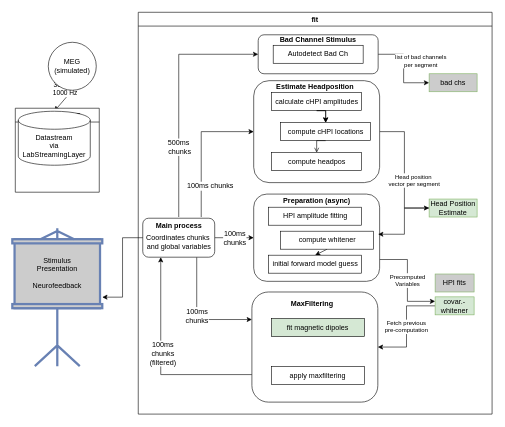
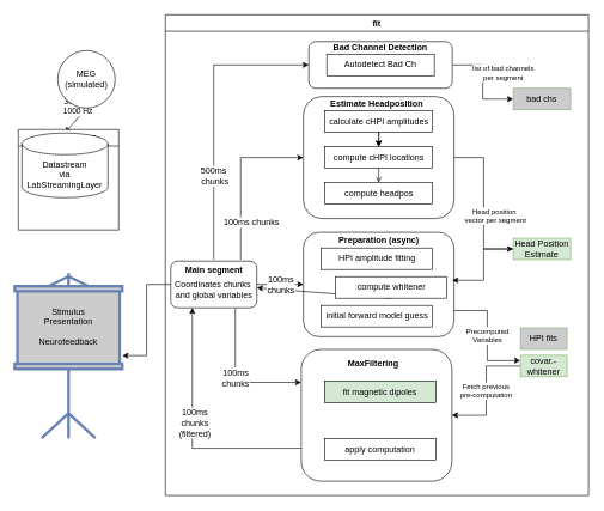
- <mxCell id="41" value="Bad Channel Stimulus" style="text;html=1;strokeColor=none;fillColor=none;align=center;verticalAlign=middle;whiteSpace=wrap;rounded=0;fontSize=12;fontStyle=1" parent="2" vertex="1"><mxGeometry x="225" y="31" width="150" height="30" as="geometry" /></mxCell>
+ <mxCell id="41" value="Bad Channel Detection" style="text;html=1;strokeColor=none;fillColor=none;align=center;verticalAlign=middle;whiteSpace=wrap;rounded=0;fontSize=12;fontStyle=1" parent="2" vertex="1"><mxGeometry x="225" y="31" width="150" height="30" as="geometry" /></mxCell>
- <mxCell id="28" value="compute cHPI locations" style="rounded=0;whiteSpace=wrap;html=1;" parent="25" vertex="1"><mxGeometry x="45" y="70" width="150" height="30" as="geometry" /></mxCell>
+ <mxCell id="28" value="compute cHPI locations" style="rounded=0;whiteSpace=wrap;html=1;" parent="25" vertex="1"><mxGeometry x="30" y="70" width="150" height="30" as="geometry" /></mxCell>
- <mxCell id="40" value="Main process" style="text;html=1;strokeColor=none;fillColor=none;align=center;verticalAlign=middle;whiteSpace=wrap;rounded=0;fontSize=12;fontStyle=1" parent="2" vertex="1"><mxGeometry x="-7.5" y="341.38" width="150" height="30" as="geometry" /></mxCell>
+ <mxCell id="40" value="Main segment" style="text;html=1;strokeColor=none;fillColor=none;align=center;verticalAlign=middle;whiteSpace=wrap;rounded=0;fontSize=12;fontStyle=1" parent="2" vertex="1"><mxGeometry x="-7.5" y="341.38" width="150" height="30" as="geometry" /></mxCell>
- <mxCell id="12" style="edgeStyle=none;rounded=0;orthogonalLoop=1;jettySize=auto;html=1;exitX=0.5;exitY=1;exitDx=0;exitDy=0;entryX=0.5;entryY=0;entryDx=0;entryDy=0;fontSize=8;" parent="2" source="13" target="14" edge="1"><mxGeometry relative="1" as="geometry" /></mxCell>
+ <mxCell id="12" style="edgeStyle=none;rounded=0;orthogonalLoop=1;jettySize=auto;html=1;exitX=0.5;exitY=1;exitDx=0;exitDy=0;fontSize=8;" parent="2" source="13" target="36" edge="1"><mxGeometry relative="1" as="geometry" /></mxCell>
- <mxCell id="43" value="apply maxfiltering" style="rounded=0;whiteSpace=wrap;html=1;" parent="2" vertex="1"><mxGeometry x="222" y="590.76" width="155" height="30" as="geometry" /></mxCell>
+ <mxCell id="43" value="apply computation" style="rounded=0;whiteSpace=wrap;html=1;" parent="2" vertex="1"><mxGeometry x="222" y="590.76" width="155" height="30" as="geometry" /></mxCell>
